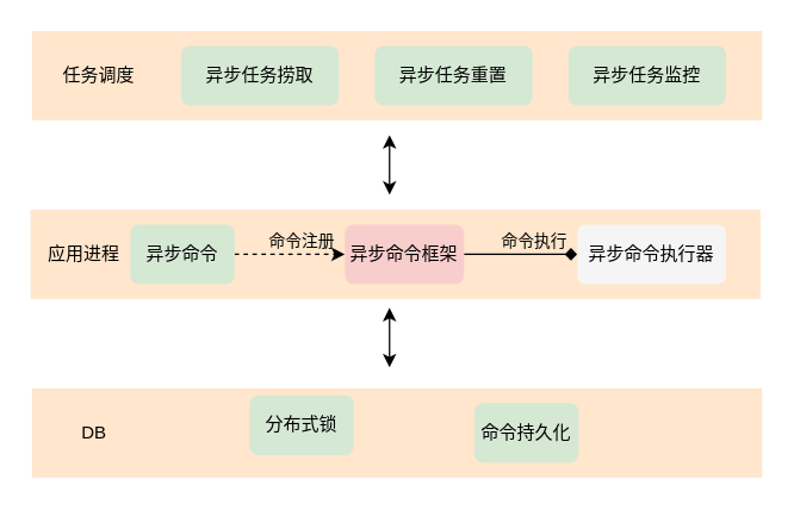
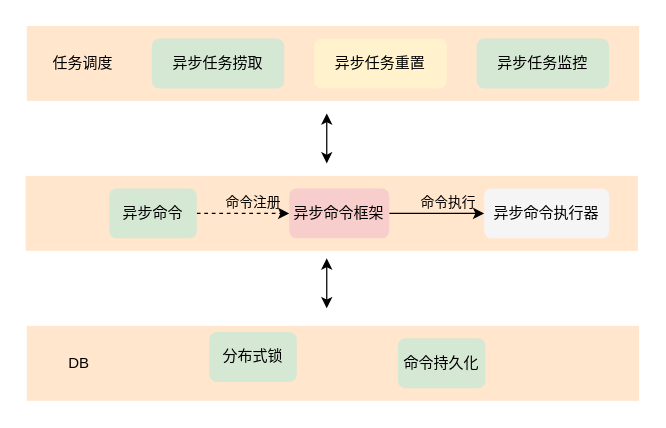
- <mxCell id="5" value="异步任务重置" style="rounded=1;whiteSpace=wrap;html=1;fillColor=#d5e8d4;strokeColor=none;" vertex="1" parent="1"><mxGeometry x="251" y="30" width="106" height="40" as="geometry" /></mxCell>
+ <mxCell id="5" value="异步任务重置" style="rounded=1;whiteSpace=wrap;html=1;fillColor=#fff2cc;strokeColor=none;" vertex="1" parent="1"><mxGeometry x="251" y="30" width="106" height="40" as="geometry" /></mxCell>
- <mxCell id="16" value="应用进程" style="text;html=1;strokeColor=none;fillColor=none;align=center;verticalAlign=middle;whiteSpace=wrap;rounded=0;" vertex="1" parent="1"><mxGeometry x="31" y="160" width="50" height="20" as="geometry" /></mxCell>
- <mxCell id="12" value="" style="edgeStyle=orthogonalEdgeStyle;rounded=0;orthogonalLoop=1;jettySize=auto;html=1;endArrow=diamond;" edge="1" parent="1" source="14" target="15"><mxGeometry relative="1" as="geometry" /></mxCell>
+ <mxCell id="12" value="" style="edgeStyle=orthogonalEdgeStyle;rounded=0;orthogonalLoop=1;jettySize=auto;html=1;" edge="1" parent="1" source="14" target="15"><mxGeometry relative="1" as="geometry" /></mxCell>
